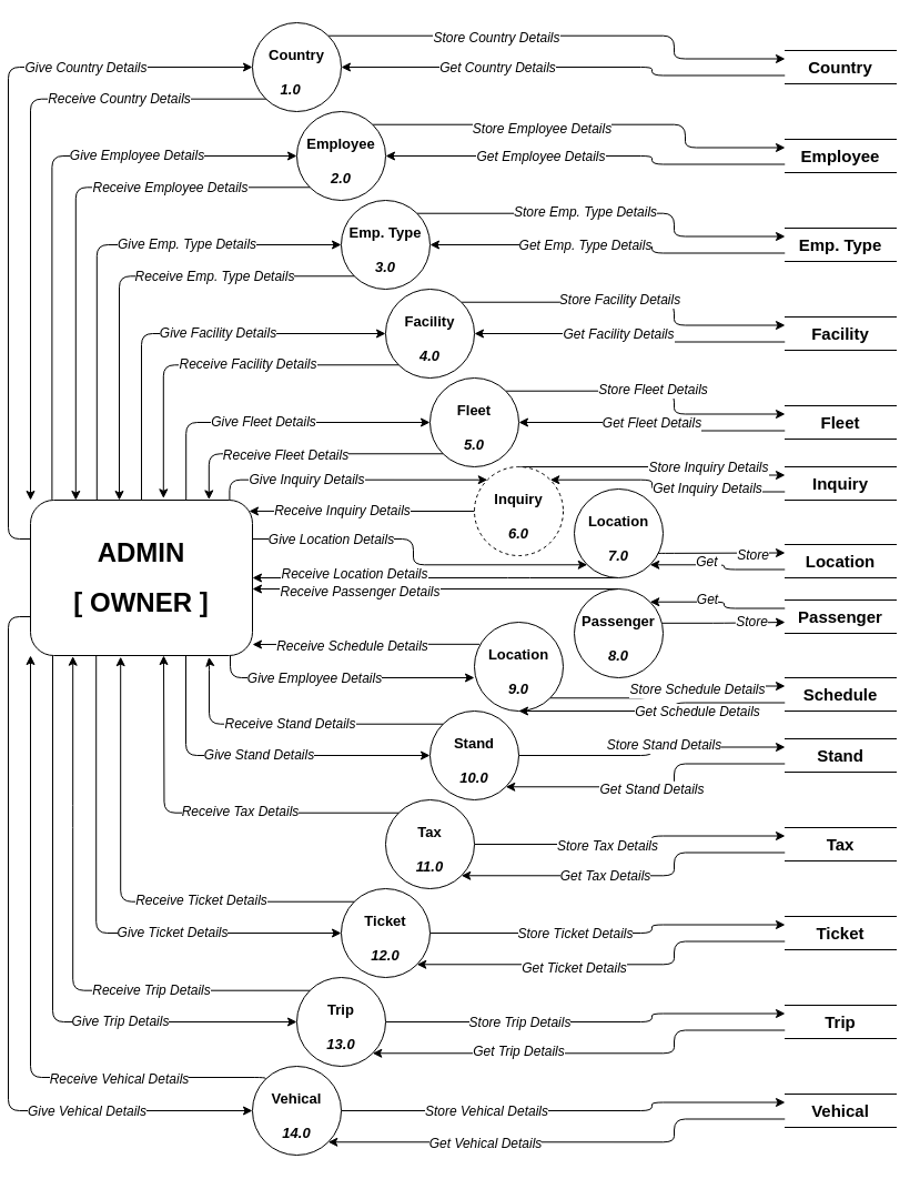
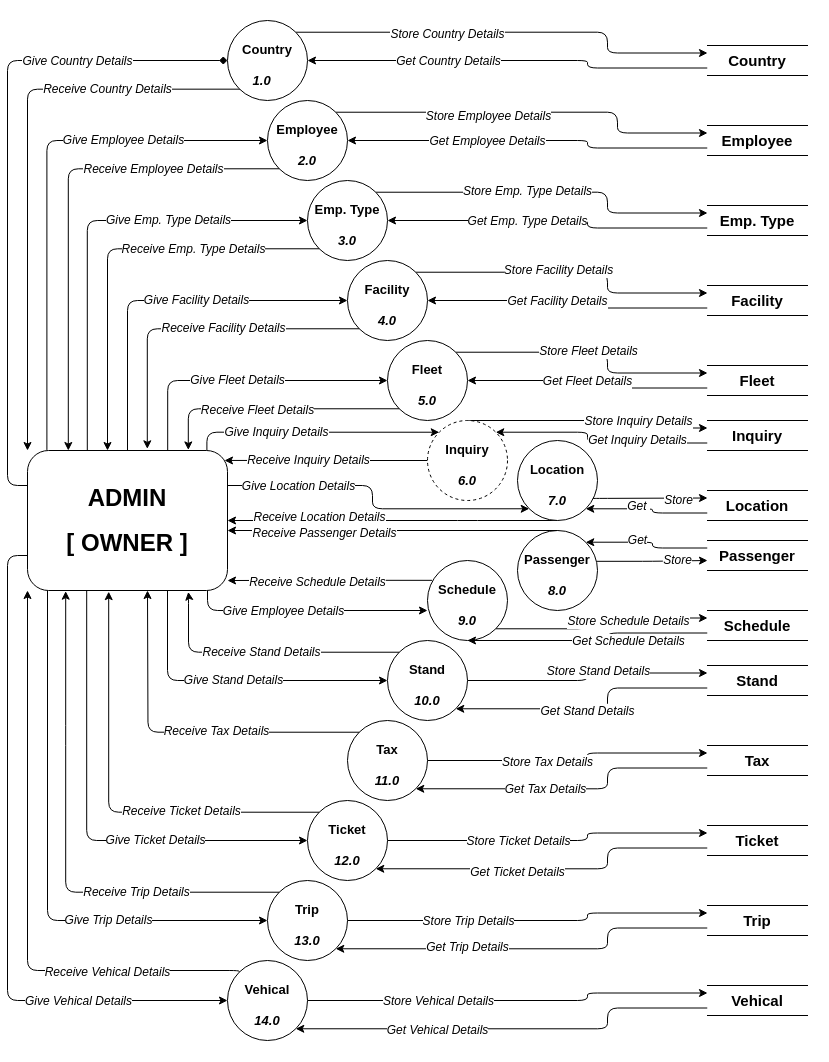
- <mxCell id="12" style="edgeStyle=orthogonalEdgeStyle;rounded=1;orthogonalLoop=1;jettySize=auto;html=1;exitX=0;exitY=0.25;exitDx=0;exitDy=0;entryX=0;entryY=0.5;entryDx=0;entryDy=0;" parent="1" source="26" target="31" edge="1"><mxGeometry relative="1" as="geometry" /></mxCell>
+ <mxCell id="12" style="edgeStyle=orthogonalEdgeStyle;rounded=1;orthogonalLoop=1;jettySize=auto;html=1;exitX=0;exitY=0.25;exitDx=0;exitDy=0;entryX=0;entryY=0.5;entryDx=0;entryDy=0;endArrow=diamond;" parent="1" source="26" target="31" edge="1"><mxGeometry relative="1" as="geometry" /></mxCell>
- <mxCell id="57" value="Location&lt;br style=&quot;font-size: 13px;&quot;&gt;&lt;i&gt;&lt;br&gt;9.0&lt;/i&gt;" style="ellipse;whiteSpace=wrap;html=1;fontStyle=1;verticalAlign=middle;labelPosition=center;verticalLabelPosition=middle;align=center;fontSize=13;spacingTop=10;rounded=1;" parent="1" vertex="1"><mxGeometry x="420" y="560" width="80" height="80" as="geometry" /></mxCell>
+ <mxCell id="57" value="Schedule&lt;br style=&quot;font-size: 13px;&quot;&gt;&lt;i&gt;&lt;br&gt;9.0&lt;/i&gt;" style="ellipse;whiteSpace=wrap;html=1;fontStyle=1;verticalAlign=middle;labelPosition=center;verticalLabelPosition=middle;align=center;fontSize=13;spacingTop=10;rounded=1;" parent="1" vertex="1"><mxGeometry x="420" y="560" width="80" height="80" as="geometry" /></mxCell>
